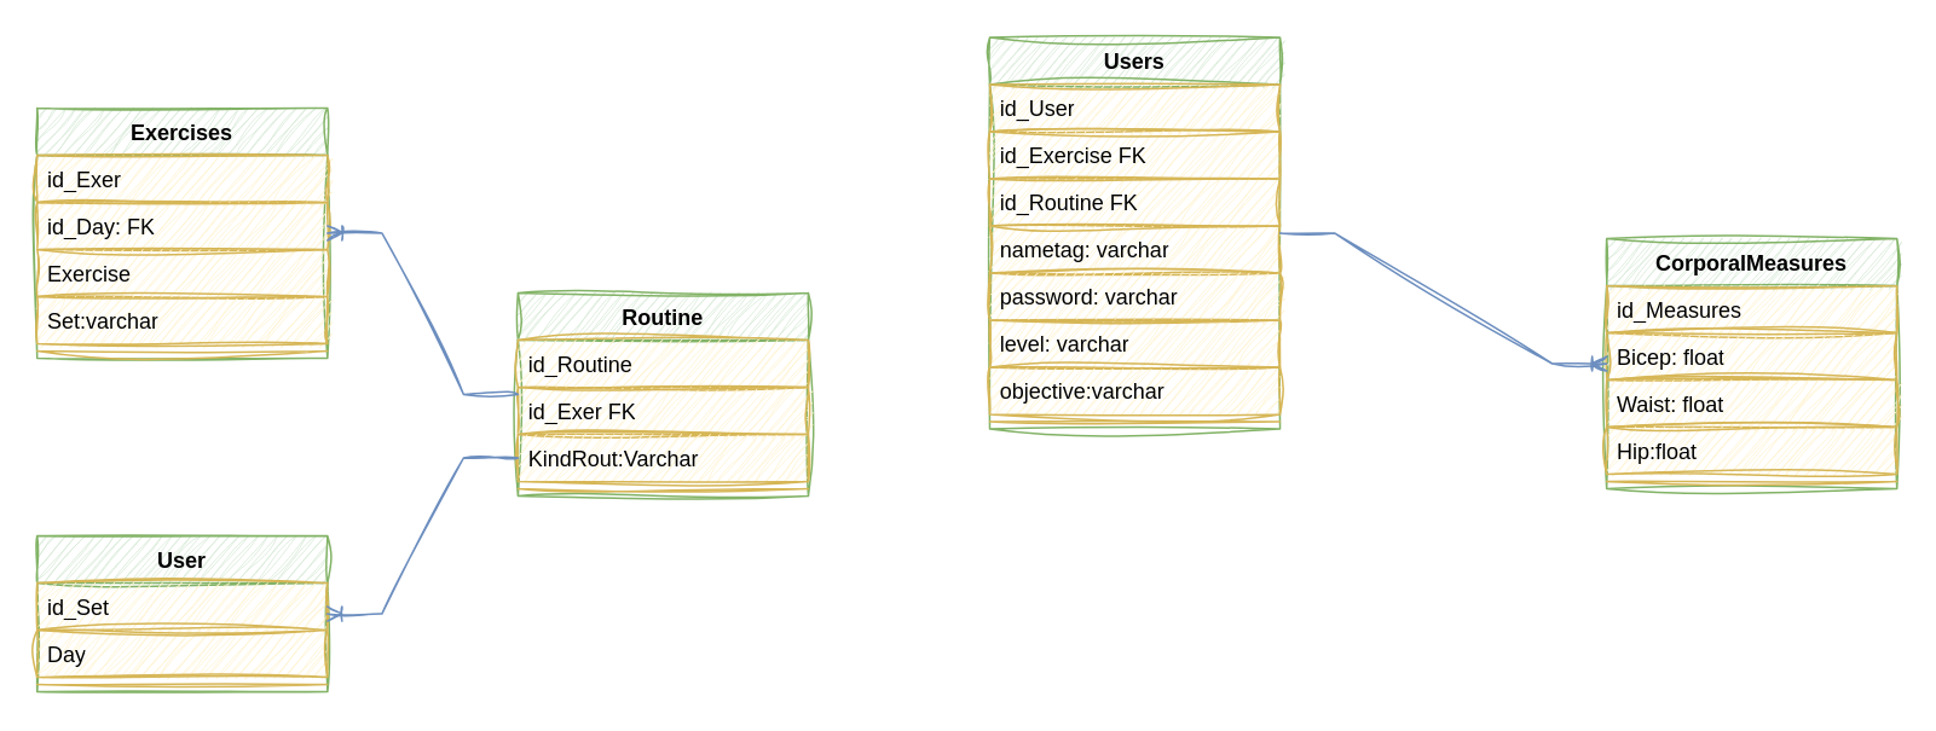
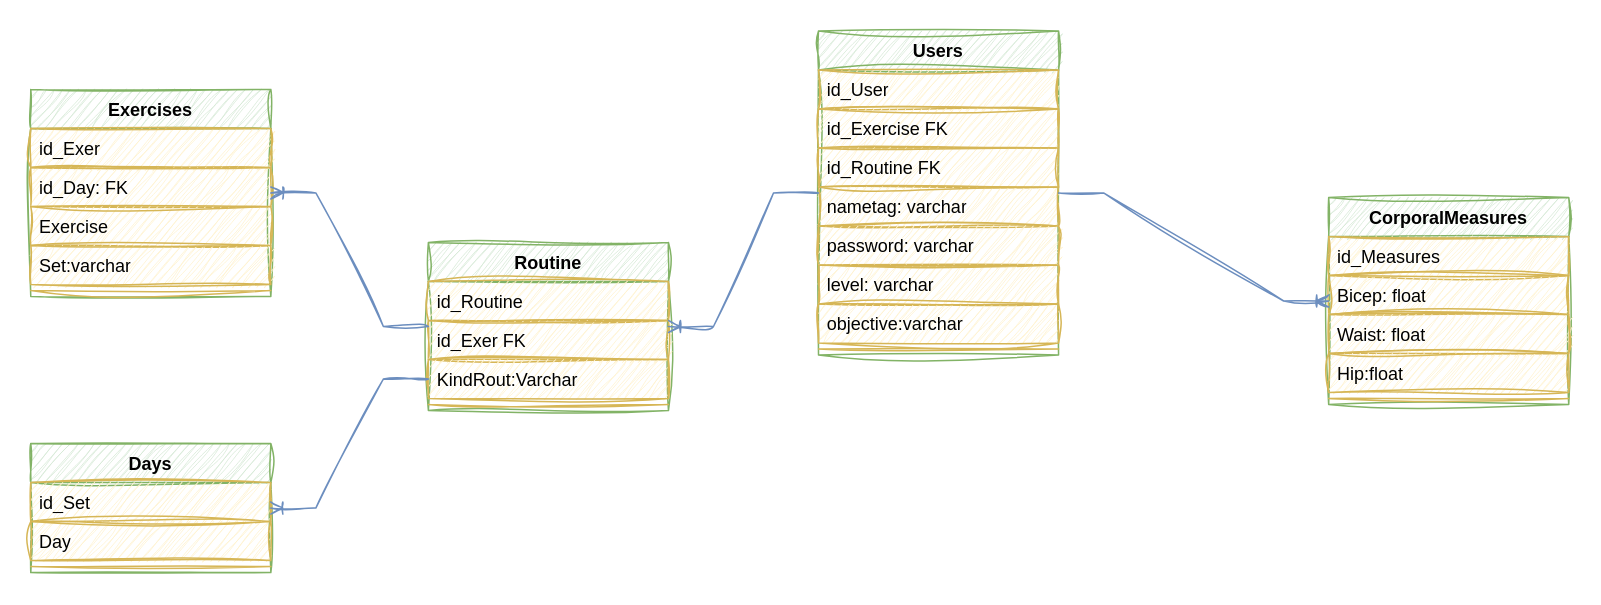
+ <mxCell id="33" value="" style="edgeStyle=entityRelationEdgeStyle;fontSize=12;html=1;endArrow=ERoneToMany;rounded=0;sketch=1;curveFitting=1;jiggle=2;fillColor=#dae8fc;strokeColor=#6c8ebf;" parent="1" source="2" target="17" edge="1"><mxGeometry width="100" height="100" relative="1" as="geometry"><mxPoint x="570" y="409" as="sourcePoint" /><mxPoint x="670" y="309" as="targetPoint" /></mxGeometry></mxCell>
- <mxCell id="22" value="User" style="swimlane;fontStyle=1;align=center;verticalAlign=top;childLayout=stackLayout;horizontal=1;startSize=26;horizontalStack=0;resizeParent=1;resizeParentMax=0;resizeLast=0;collapsible=1;marginBottom=0;whiteSpace=wrap;html=1;sketch=1;curveFitting=1;jiggle=2;fillColor=#d5e8d4;strokeColor=#82b366;" parent="1" vertex="1"><mxGeometry x="20" y="295" width="160" height="86" as="geometry"><mxRectangle x="690" y="360" width="90" height="30" as="alternateBounds" /></mxGeometry></mxCell>
+ <mxCell id="22" value="Days" style="swimlane;fontStyle=1;align=center;verticalAlign=top;childLayout=stackLayout;horizontal=1;startSize=26;horizontalStack=0;resizeParent=1;resizeParentMax=0;resizeLast=0;collapsible=1;marginBottom=0;whiteSpace=wrap;html=1;sketch=1;curveFitting=1;jiggle=2;fillColor=#d5e8d4;strokeColor=#82b366;" parent="1" vertex="1"><mxGeometry x="20" y="295" width="160" height="86" as="geometry"><mxRectangle x="690" y="360" width="90" height="30" as="alternateBounds" /></mxGeometry></mxCell>
